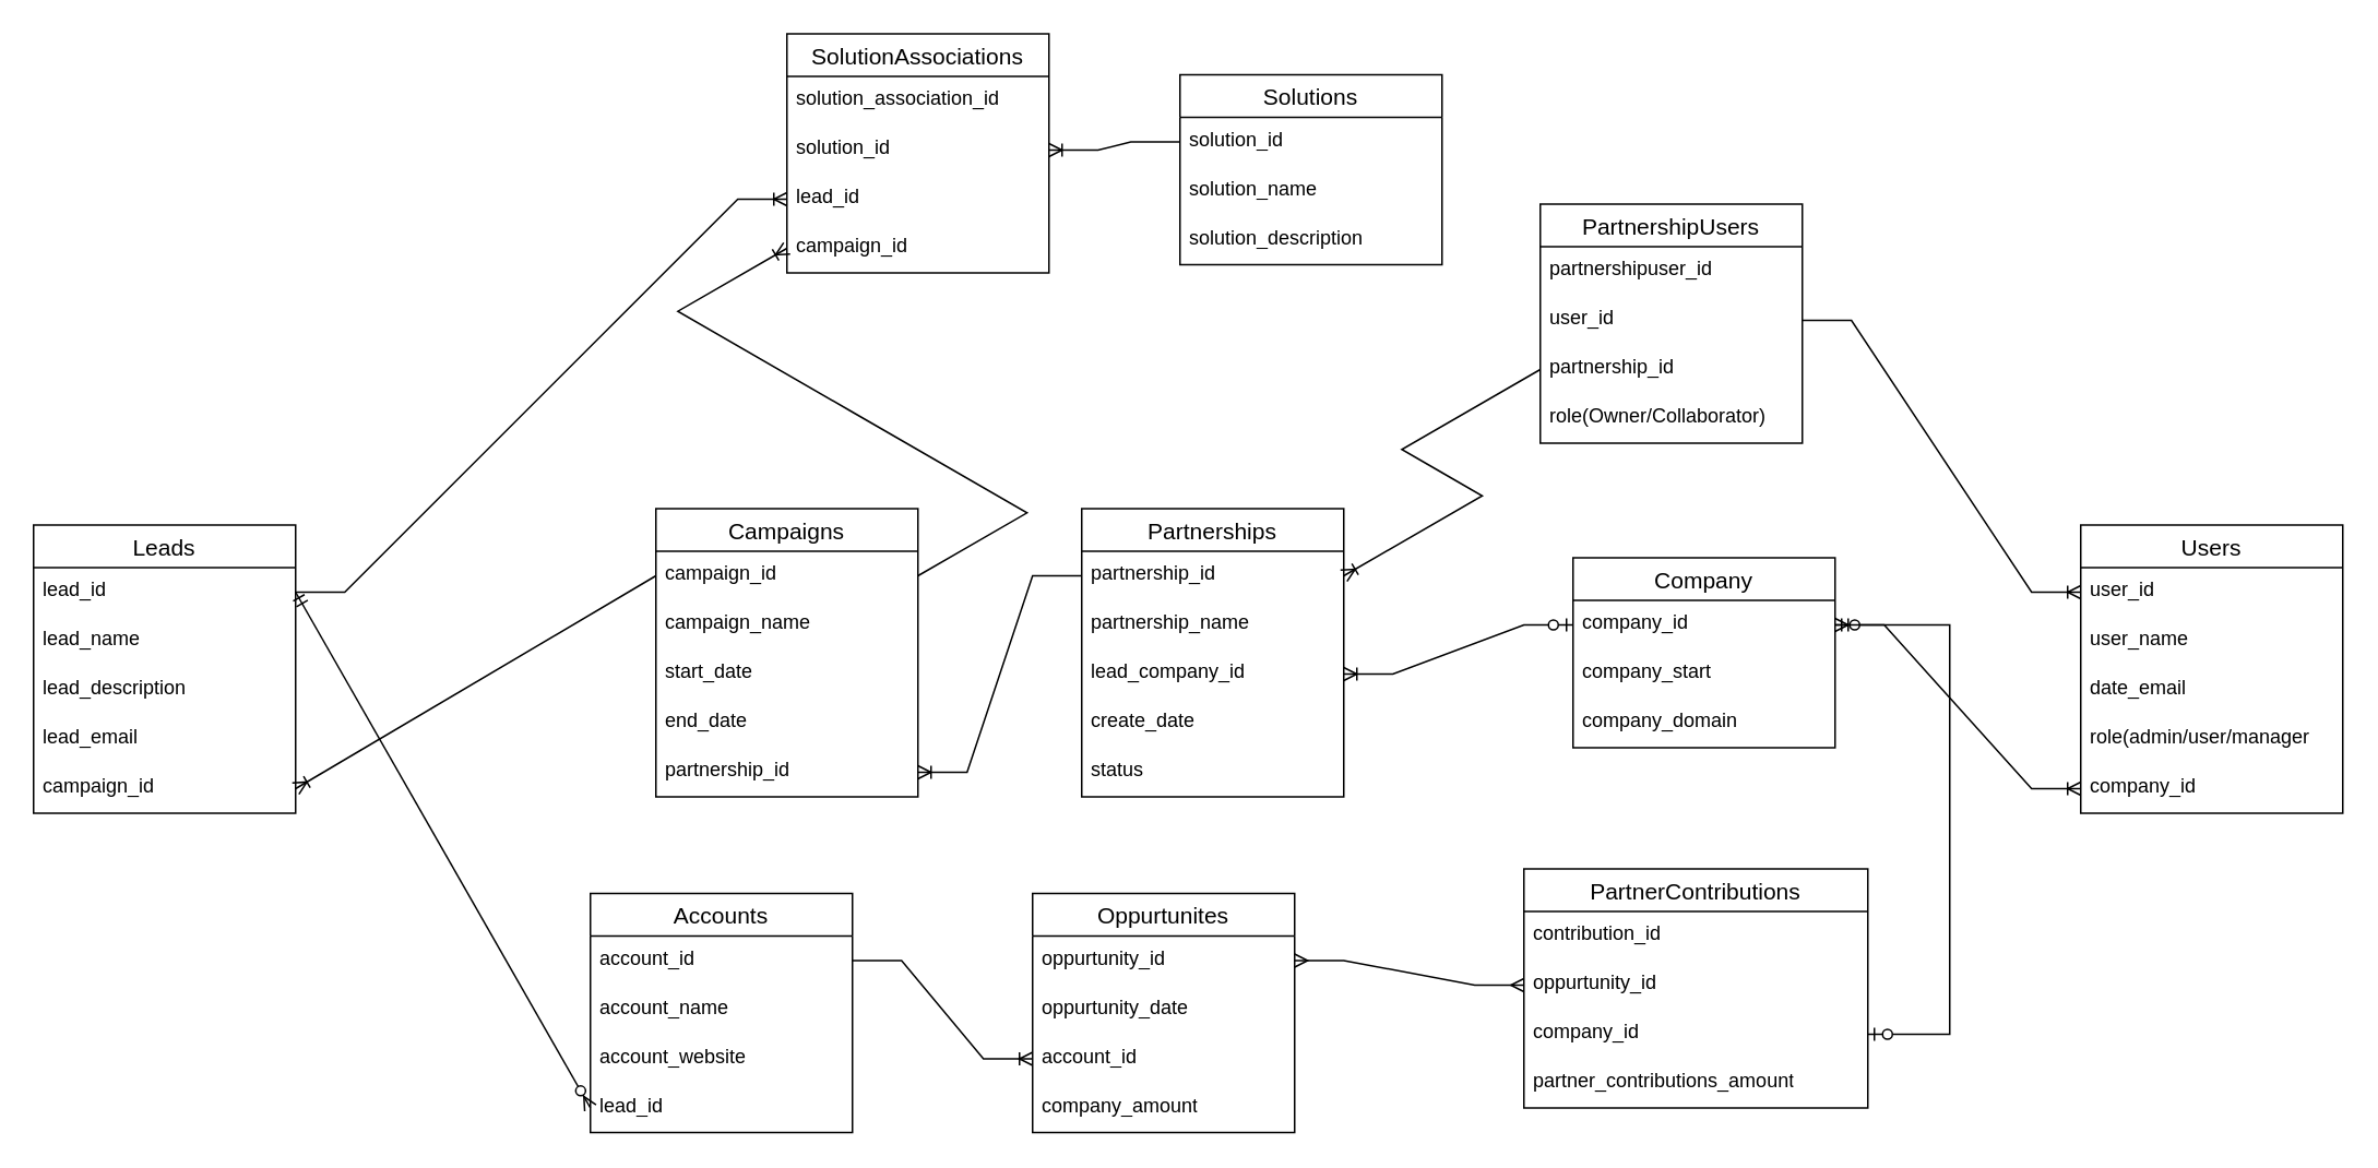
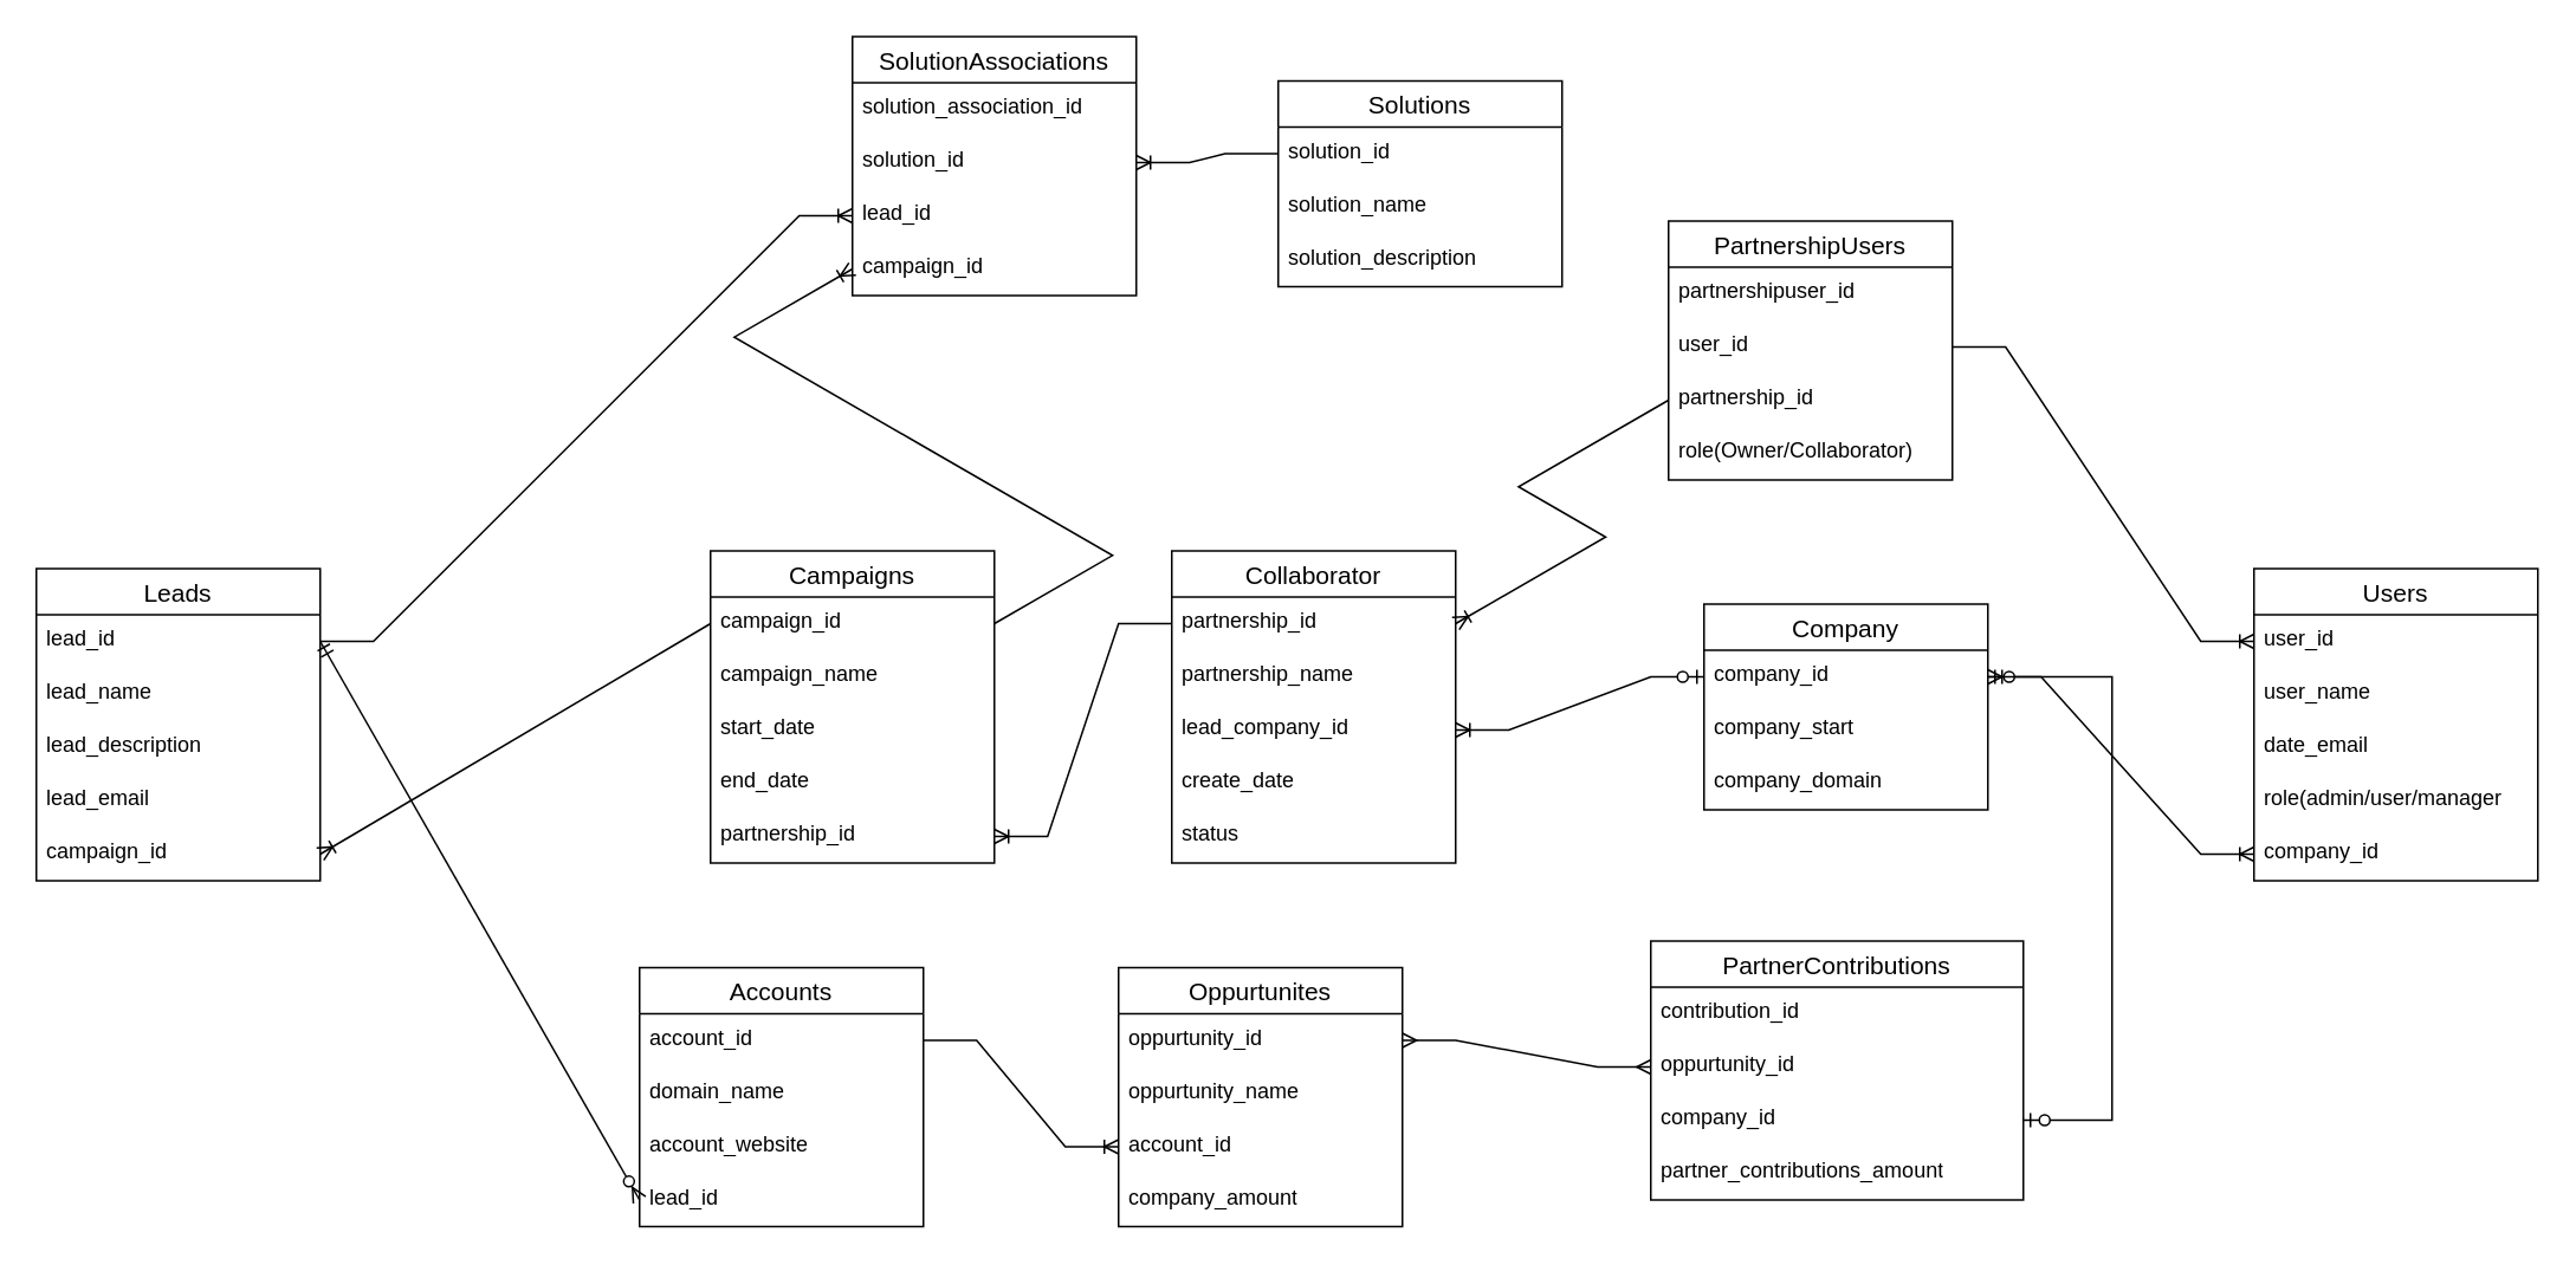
- <mxCell id="2" value="Partnerships" style="swimlane;fontStyle=0;childLayout=stackLayout;horizontal=1;startSize=26;horizontalStack=0;resizeParent=1;resizeParentMax=0;resizeLast=0;collapsible=1;marginBottom=0;align=center;fontSize=14;" parent="1" vertex="1"><mxGeometry x="660" y="310" width="160" height="176" as="geometry" /></mxCell>
+ <mxCell id="2" value="Collaborator" style="swimlane;fontStyle=0;childLayout=stackLayout;horizontal=1;startSize=26;horizontalStack=0;resizeParent=1;resizeParentMax=0;resizeLast=0;collapsible=1;marginBottom=0;align=center;fontSize=14;" parent="1" vertex="1"><mxGeometry x="660" y="310" width="160" height="176" as="geometry" /></mxCell>
- <mxCell id="39" value="account_name" style="text;strokeColor=none;fillColor=none;spacingLeft=4;spacingRight=4;overflow=hidden;rotatable=0;points=[[0,0.5],[1,0.5]];portConstraint=eastwest;fontSize=12;whiteSpace=wrap;html=1;" vertex="1" parent="37"><mxGeometry y="56" width="160" height="30" as="geometry" /></mxCell>
+ <mxCell id="39" value="domain_name" style="text;strokeColor=none;fillColor=none;spacingLeft=4;spacingRight=4;overflow=hidden;rotatable=0;points=[[0,0.5],[1,0.5]];portConstraint=eastwest;fontSize=12;whiteSpace=wrap;html=1;" vertex="1" parent="37"><mxGeometry y="56" width="160" height="30" as="geometry" /></mxCell>
- <mxCell id="44" value="oppurtunity_date" style="text;strokeColor=none;fillColor=none;spacingLeft=4;spacingRight=4;overflow=hidden;rotatable=0;points=[[0,0.5],[1,0.5]];portConstraint=eastwest;fontSize=12;whiteSpace=wrap;html=1;" vertex="1" parent="42"><mxGeometry y="56" width="160" height="30" as="geometry" /></mxCell>
+ <mxCell id="44" value="oppurtunity_name" style="text;strokeColor=none;fillColor=none;spacingLeft=4;spacingRight=4;overflow=hidden;rotatable=0;points=[[0,0.5],[1,0.5]];portConstraint=eastwest;fontSize=12;whiteSpace=wrap;html=1;" vertex="1" parent="42"><mxGeometry y="56" width="160" height="30" as="geometry" /></mxCell>
